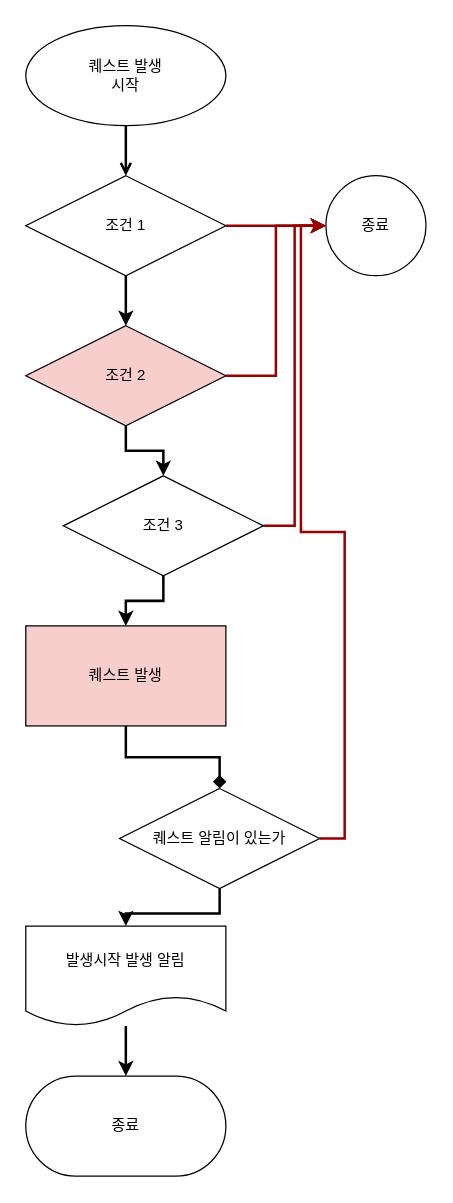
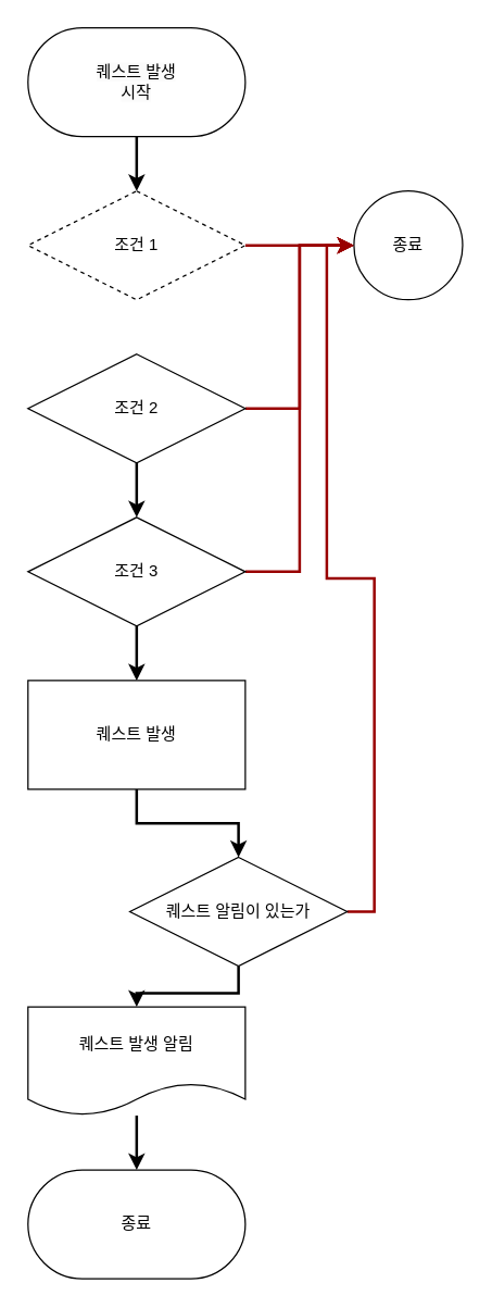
- <mxCell id="3" value="&lt;span style=&quot;color: rgb(0, 0, 0); font-family: Helvetica; font-size: 12px; font-style: normal; font-variant-ligatures: normal; font-variant-caps: normal; font-weight: 400; letter-spacing: normal; orphans: 2; text-align: center; text-indent: 0px; text-transform: none; widows: 2; word-spacing: 0px; -webkit-text-stroke-width: 0px; background-color: rgb(251, 251, 251); text-decoration-thickness: initial; text-decoration-style: initial; text-decoration-color: initial; float: none; display: inline !important;&quot;&gt;퀘스트 발생&lt;/span&gt;&lt;br style=&quot;border-color: var(--border-color); color: rgb(0, 0, 0); font-family: Helvetica; font-size: 12px; font-style: normal; font-variant-ligatures: normal; font-variant-caps: normal; font-weight: 400; letter-spacing: normal; orphans: 2; text-align: center; text-indent: 0px; text-transform: none; widows: 2; word-spacing: 0px; -webkit-text-stroke-width: 0px; background-color: rgb(251, 251, 251); text-decoration-thickness: initial; text-decoration-style: initial; text-decoration-color: initial;&quot;&gt;&lt;span style=&quot;color: rgb(0, 0, 0); font-family: Helvetica; font-size: 12px; font-style: normal; font-variant-ligatures: normal; font-variant-caps: normal; font-weight: 400; letter-spacing: normal; orphans: 2; text-align: center; text-indent: 0px; text-transform: none; widows: 2; word-spacing: 0px; -webkit-text-stroke-width: 0px; background-color: rgb(251, 251, 251); text-decoration-thickness: initial; text-decoration-style: initial; text-decoration-color: initial; float: none; display: inline !important;&quot;&gt;시작&lt;/span&gt;" style="ellipse;whiteSpace=wrap;html=1;arcSize=50;" vertex="1" parent="1"><mxGeometry x="20" y="20" width="160" height="80" as="geometry" /></mxCell>
+ <mxCell id="3" value="&lt;span style=&quot;color: rgb(0, 0, 0); font-family: Helvetica; font-size: 12px; font-style: normal; font-variant-ligatures: normal; font-variant-caps: normal; font-weight: 400; letter-spacing: normal; orphans: 2; text-align: center; text-indent: 0px; text-transform: none; widows: 2; word-spacing: 0px; -webkit-text-stroke-width: 0px; background-color: rgb(251, 251, 251); text-decoration-thickness: initial; text-decoration-style: initial; text-decoration-color: initial; float: none; display: inline !important;&quot;&gt;퀘스트 발생&lt;/span&gt;&lt;br style=&quot;border-color: var(--border-color); color: rgb(0, 0, 0); font-family: Helvetica; font-size: 12px; font-style: normal; font-variant-ligatures: normal; font-variant-caps: normal; font-weight: 400; letter-spacing: normal; orphans: 2; text-align: center; text-indent: 0px; text-transform: none; widows: 2; word-spacing: 0px; -webkit-text-stroke-width: 0px; background-color: rgb(251, 251, 251); text-decoration-thickness: initial; text-decoration-style: initial; text-decoration-color: initial;&quot;&gt;&lt;span style=&quot;color: rgb(0, 0, 0); font-family: Helvetica; font-size: 12px; font-style: normal; font-variant-ligatures: normal; font-variant-caps: normal; font-weight: 400; letter-spacing: normal; orphans: 2; text-align: center; text-indent: 0px; text-transform: none; widows: 2; word-spacing: 0px; -webkit-text-stroke-width: 0px; background-color: rgb(251, 251, 251); text-decoration-thickness: initial; text-decoration-style: initial; text-decoration-color: initial; float: none; display: inline !important;&quot;&gt;시작&lt;/span&gt;" style="rounded=1;whiteSpace=wrap;html=1;arcSize=50;" vertex="1" parent="1"><mxGeometry x="20" y="20" width="160" height="80" as="geometry" /></mxCell>
- <mxCell id="2" style="edgeStyle=orthogonalEdgeStyle;rounded=0;orthogonalLoop=1;jettySize=auto;html=1;exitX=0.5;exitY=1;exitDx=0;exitDy=0;entryX=0.5;entryY=0;entryDx=0;entryDy=0;strokeWidth=2;endArrow=open;" edge="1" parent="1" source="3" target="6"><mxGeometry relative="1" as="geometry" /></mxCell>
+ <mxCell id="2" style="edgeStyle=orthogonalEdgeStyle;rounded=0;orthogonalLoop=1;jettySize=auto;html=1;exitX=0.5;exitY=1;exitDx=0;exitDy=0;entryX=0.5;entryY=0;entryDx=0;entryDy=0;strokeWidth=2;" edge="1" parent="1" source="3" target="6"><mxGeometry relative="1" as="geometry" /></mxCell>
- <mxCell id="6" value="조건 1" style="rhombus;whiteSpace=wrap;html=1;" vertex="1" parent="1"><mxGeometry x="20" y="140" width="160" height="80" as="geometry" /></mxCell>
+ <mxCell id="6" value="조건 1" style="rhombus;whiteSpace=wrap;html=1;dashed=1;" vertex="1" parent="1"><mxGeometry x="20" y="140" width="160" height="80" as="geometry" /></mxCell>
- <mxCell id="4" style="edgeStyle=orthogonalEdgeStyle;rounded=0;orthogonalLoop=1;jettySize=auto;html=1;exitX=0.5;exitY=1;exitDx=0;exitDy=0;strokeWidth=2;" edge="1" parent="1" source="6" target="9"><mxGeometry relative="1" as="geometry" /></mxCell>
- <mxCell id="9" value="조건 2" style="rhombus;whiteSpace=wrap;html=1;fillColor=#f8cecc;" vertex="1" parent="1"><mxGeometry x="20" y="260" width="160" height="80" as="geometry" /></mxCell>
+ <mxCell id="9" value="조건 2" style="rhombus;whiteSpace=wrap;html=1;" vertex="1" parent="1"><mxGeometry x="20" y="260" width="160" height="80" as="geometry" /></mxCell>
- <mxCell id="12" value="조건 3" style="rhombus;whiteSpace=wrap;html=1;" vertex="1" parent="1"><mxGeometry x="50" y="380" width="160" height="80" as="geometry" /></mxCell>
+ <mxCell id="12" value="조건 3" style="rhombus;whiteSpace=wrap;html=1;" vertex="1" parent="1"><mxGeometry x="20" y="380" width="160" height="80" as="geometry" /></mxCell>
- <mxCell id="15" value="퀘스트 발생" style="whiteSpace=wrap;html=1;fillColor=#f8cecc;" vertex="1" parent="1"><mxGeometry x="20" y="500" width="160" height="80" as="geometry" /></mxCell>
+ <mxCell id="15" value="퀘스트 발생" style="whiteSpace=wrap;html=1;" vertex="1" parent="1"><mxGeometry x="20" y="500" width="160" height="80" as="geometry" /></mxCell>
- <mxCell id="14" style="edgeStyle=orthogonalEdgeStyle;rounded=0;orthogonalLoop=1;jettySize=auto;html=1;exitX=0.5;exitY=1;exitDx=0;exitDy=0;strokeWidth=2;endArrow=diamond;" edge="1" parent="1" source="15" target="20"><mxGeometry relative="1" as="geometry" /></mxCell>
+ <mxCell id="14" style="edgeStyle=orthogonalEdgeStyle;rounded=0;orthogonalLoop=1;jettySize=auto;html=1;exitX=0.5;exitY=1;exitDx=0;exitDy=0;strokeWidth=2;" edge="1" parent="1" source="15" target="20"><mxGeometry relative="1" as="geometry" /></mxCell>
- <mxCell id="17" value="발생시작 발생 알림" style="shape=document;whiteSpace=wrap;html=1;boundedLbl=1;" vertex="1" parent="1"><mxGeometry x="20" y="740" width="160" height="80" as="geometry" /></mxCell>
+ <mxCell id="17" value="퀘스트 발생 알림" style="shape=document;whiteSpace=wrap;html=1;boundedLbl=1;" vertex="1" parent="1"><mxGeometry x="20" y="740" width="160" height="80" as="geometry" /></mxCell>
